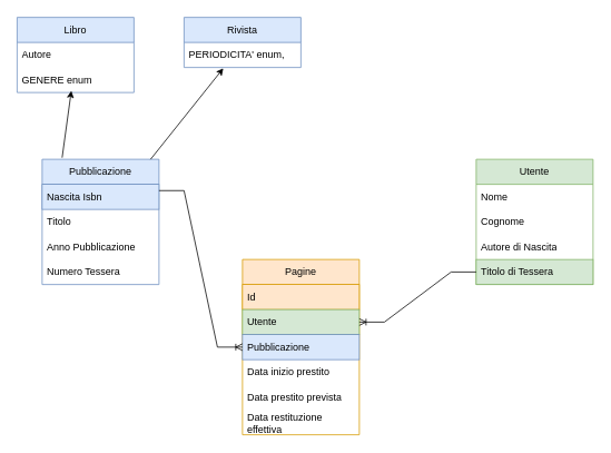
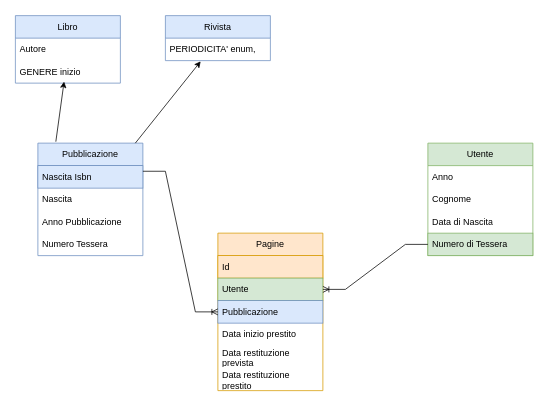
- <mxCell id="9" value="GENERE enum" style="text;strokeColor=none;fillColor=none;align=left;verticalAlign=middle;spacingLeft=4;spacingRight=4;overflow=hidden;points=[[0,0.5],[1,0.5]];portConstraint=eastwest;rotatable=0;whiteSpace=wrap;html=1;" vertex="1" parent="7"><mxGeometry y="60" width="140" height="30" as="geometry" /></mxCell>
+ <mxCell id="9" value="GENERE inizio" style="text;strokeColor=none;fillColor=none;align=left;verticalAlign=middle;spacingLeft=4;spacingRight=4;overflow=hidden;points=[[0,0.5],[1,0.5]];portConstraint=eastwest;rotatable=0;whiteSpace=wrap;html=1;" vertex="1" parent="7"><mxGeometry y="60" width="140" height="30" as="geometry" /></mxCell>
- <mxCell id="15" value="Nome" style="text;strokeColor=none;fillColor=none;align=left;verticalAlign=middle;spacingLeft=4;spacingRight=4;overflow=hidden;points=[[0,0.5],[1,0.5]];portConstraint=eastwest;rotatable=0;whiteSpace=wrap;html=1;" vertex="1" parent="14"><mxGeometry y="30" width="140" height="30" as="geometry" /></mxCell>
+ <mxCell id="15" value="Anno" style="text;strokeColor=none;fillColor=none;align=left;verticalAlign=middle;spacingLeft=4;spacingRight=4;overflow=hidden;points=[[0,0.5],[1,0.5]];portConstraint=eastwest;rotatable=0;whiteSpace=wrap;html=1;" vertex="1" parent="14"><mxGeometry y="30" width="140" height="30" as="geometry" /></mxCell>
- <mxCell id="4" value="Titolo" style="text;strokeColor=none;fillColor=none;align=left;verticalAlign=middle;spacingLeft=4;spacingRight=4;overflow=hidden;points=[[0,0.5],[1,0.5]];portConstraint=eastwest;rotatable=0;whiteSpace=wrap;html=1;" vertex="1" parent="2"><mxGeometry y="60" width="140" height="30" as="geometry" /></mxCell>
+ <mxCell id="4" value="Nascita" style="text;strokeColor=none;fillColor=none;align=left;verticalAlign=middle;spacingLeft=4;spacingRight=4;overflow=hidden;points=[[0,0.5],[1,0.5]];portConstraint=eastwest;rotatable=0;whiteSpace=wrap;html=1;" vertex="1" parent="2"><mxGeometry y="60" width="140" height="30" as="geometry" /></mxCell>
- <mxCell id="17" value="Autore di Nascita" style="text;strokeColor=none;fillColor=none;align=left;verticalAlign=middle;spacingLeft=4;spacingRight=4;overflow=hidden;points=[[0,0.5],[1,0.5]];portConstraint=eastwest;rotatable=0;whiteSpace=wrap;html=1;" vertex="1" parent="14"><mxGeometry y="90" width="140" height="30" as="geometry" /></mxCell>
+ <mxCell id="17" value="Data di Nascita" style="text;strokeColor=none;fillColor=none;align=left;verticalAlign=middle;spacingLeft=4;spacingRight=4;overflow=hidden;points=[[0,0.5],[1,0.5]];portConstraint=eastwest;rotatable=0;whiteSpace=wrap;html=1;" vertex="1" parent="14"><mxGeometry y="90" width="140" height="30" as="geometry" /></mxCell>
- <mxCell id="18" value="Titolo di Tessera" style="text;strokeColor=#82b366;fillColor=#d5e8d4;align=left;verticalAlign=middle;spacingLeft=4;spacingRight=4;overflow=hidden;points=[[0,0.5],[1,0.5]];portConstraint=eastwest;rotatable=0;whiteSpace=wrap;html=1;" vertex="1" parent="14"><mxGeometry y="120" width="140" height="30" as="geometry" /></mxCell>
+ <mxCell id="18" value="Numero di Tessera" style="text;strokeColor=#82b366;fillColor=#d5e8d4;align=left;verticalAlign=middle;spacingLeft=4;spacingRight=4;overflow=hidden;points=[[0,0.5],[1,0.5]];portConstraint=eastwest;rotatable=0;whiteSpace=wrap;html=1;" vertex="1" parent="14"><mxGeometry y="120" width="140" height="30" as="geometry" /></mxCell>
- <mxCell id="24" value="Data prestito prevista" style="text;strokeColor=none;fillColor=none;align=left;verticalAlign=middle;spacingLeft=4;spacingRight=4;overflow=hidden;points=[[0,0.5],[1,0.5]];portConstraint=eastwest;rotatable=0;whiteSpace=wrap;html=1;" vertex="1" parent="19"><mxGeometry y="150" width="140" height="30" as="geometry" /></mxCell>
+ <mxCell id="24" value="Data restituzione prevista" style="text;strokeColor=none;fillColor=none;align=left;verticalAlign=middle;spacingLeft=4;spacingRight=4;overflow=hidden;points=[[0,0.5],[1,0.5]];portConstraint=eastwest;rotatable=0;whiteSpace=wrap;html=1;" vertex="1" parent="19"><mxGeometry y="150" width="140" height="30" as="geometry" /></mxCell>
- <mxCell id="25" value="Data restituzione effettiva" style="text;strokeColor=none;fillColor=none;align=left;verticalAlign=middle;spacingLeft=4;spacingRight=4;overflow=hidden;points=[[0,0.5],[1,0.5]];portConstraint=eastwest;rotatable=0;whiteSpace=wrap;html=1;" vertex="1" parent="19"><mxGeometry y="180" width="140" height="30" as="geometry" /></mxCell>
+ <mxCell id="25" value="Data restituzione prestito" style="text;strokeColor=none;fillColor=none;align=left;verticalAlign=middle;spacingLeft=4;spacingRight=4;overflow=hidden;points=[[0,0.5],[1,0.5]];portConstraint=eastwest;rotatable=0;whiteSpace=wrap;html=1;" vertex="1" parent="19"><mxGeometry y="180" width="140" height="30" as="geometry" /></mxCell>
